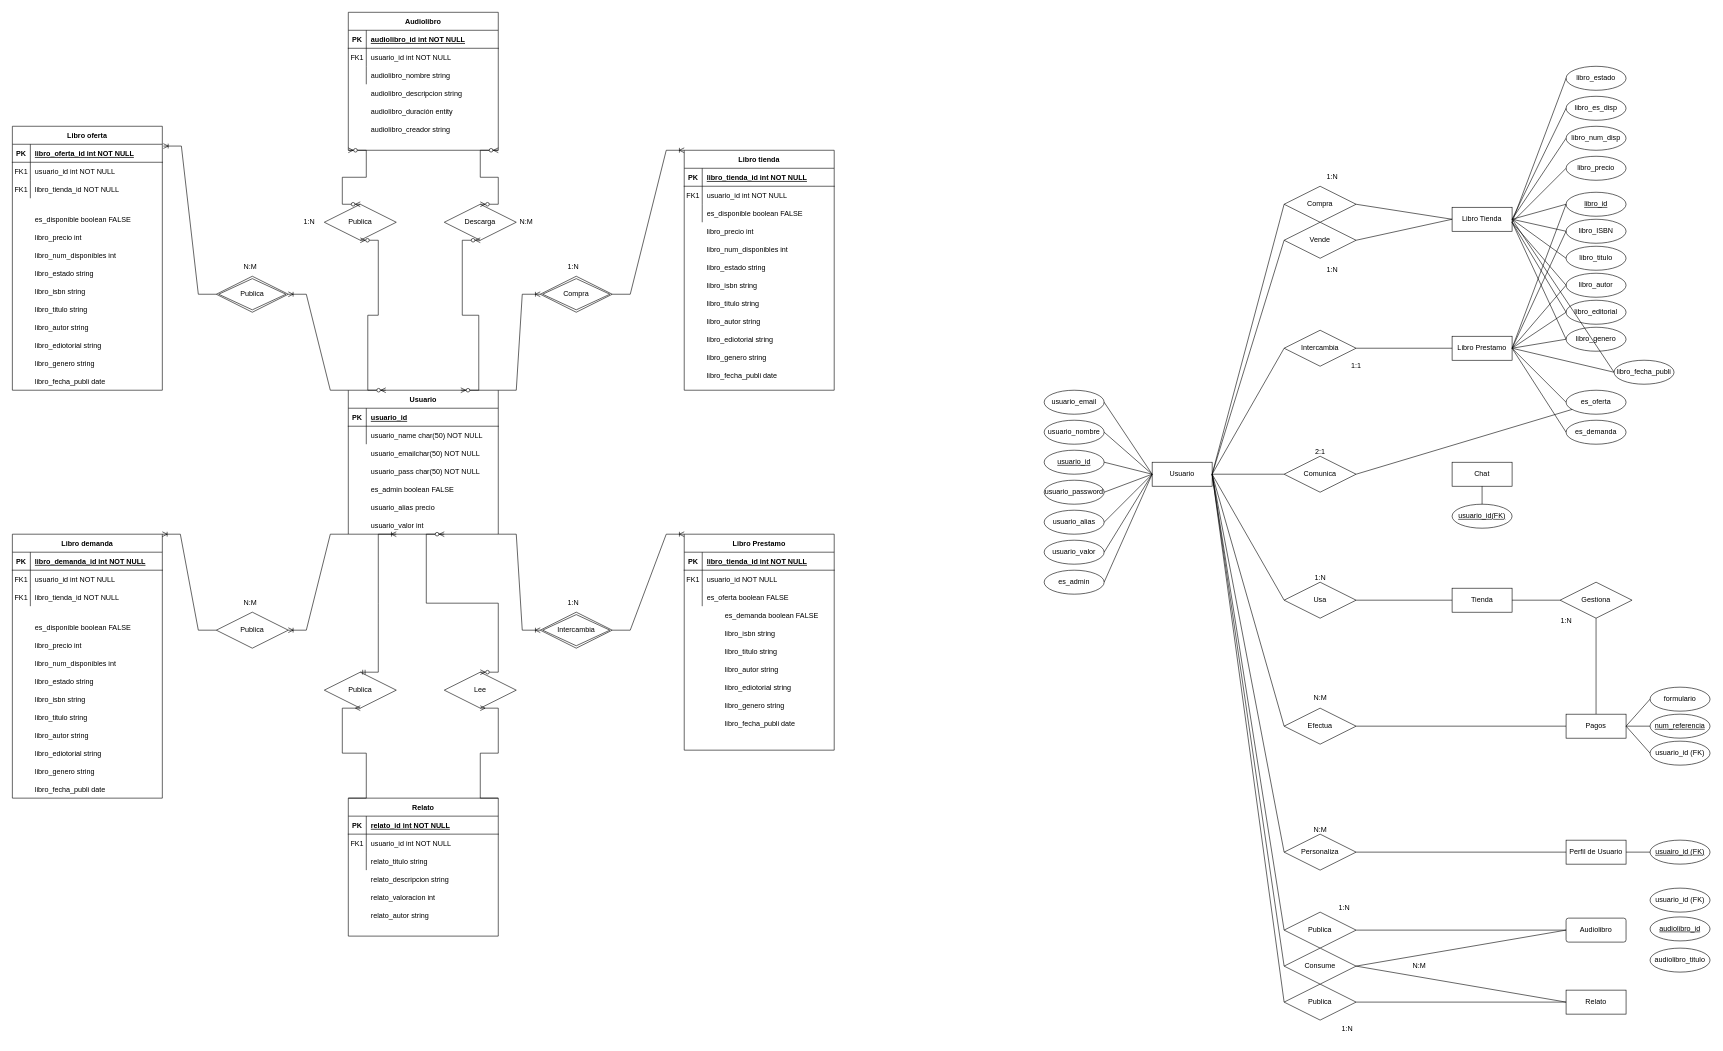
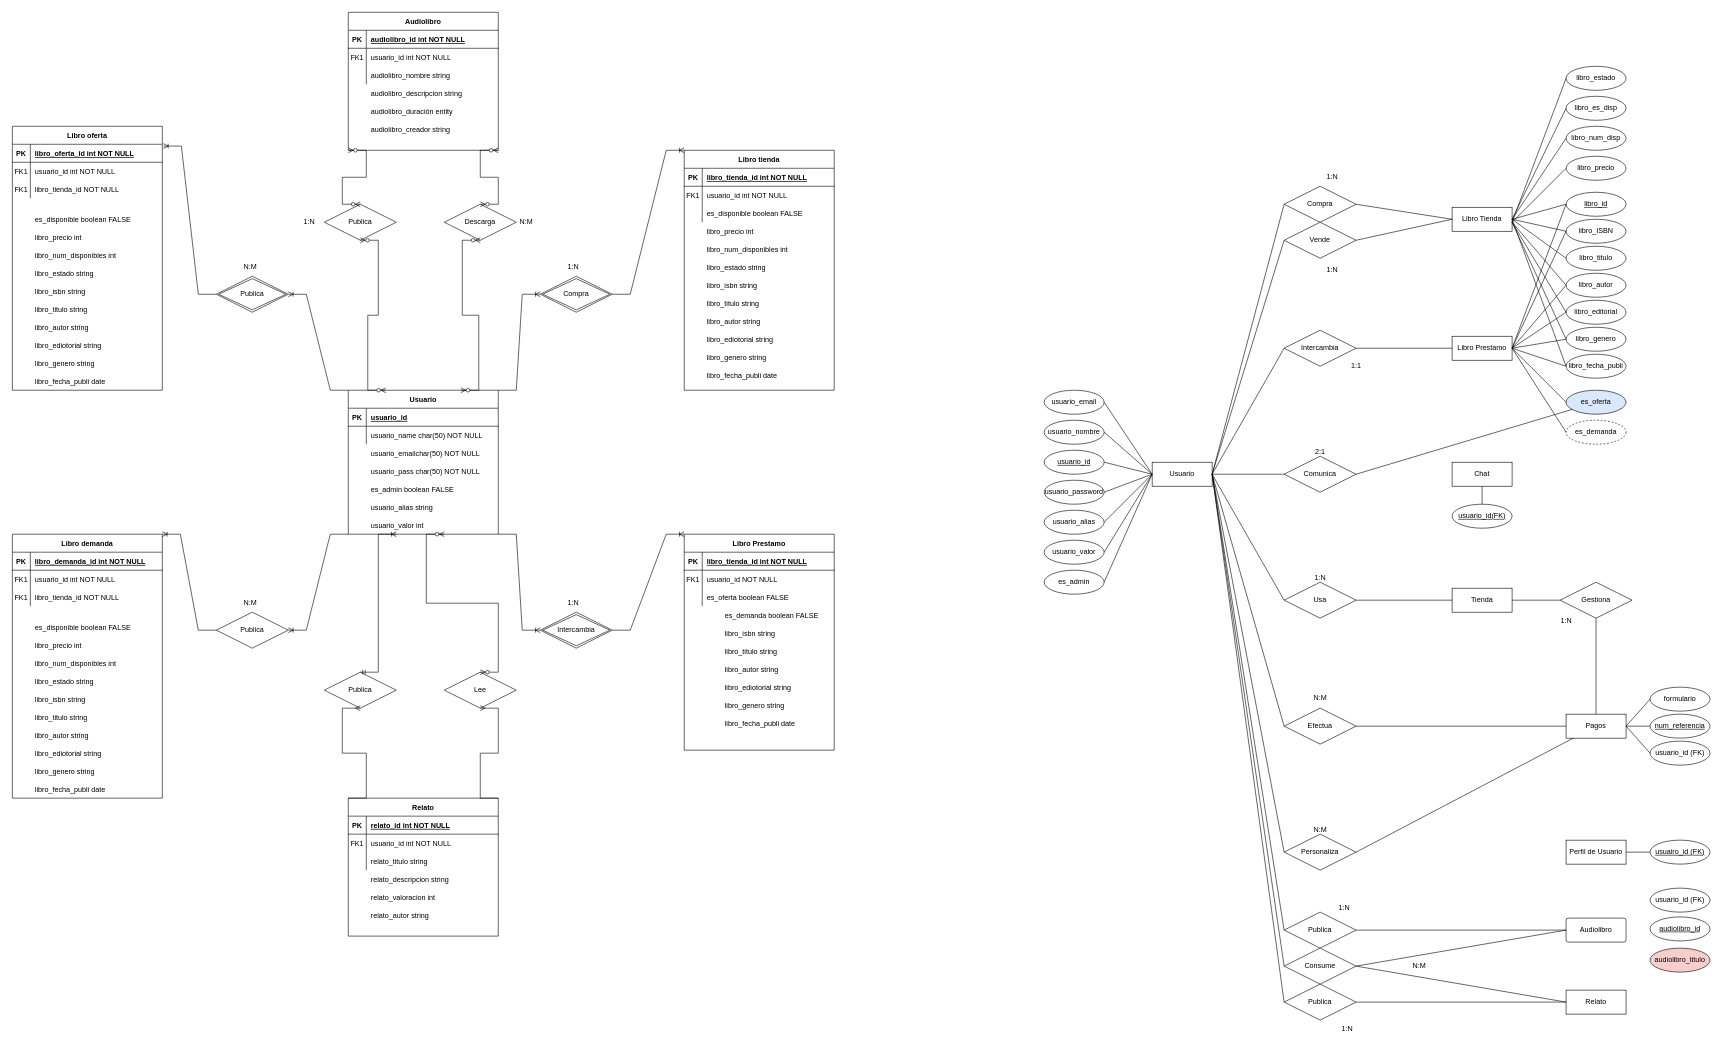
- <mxCell id="180" value="libro_fecha_publi" style="ellipse;whiteSpace=wrap;html=1;align=center;" vertex="1" parent="1"><mxGeometry x="2690" y="600" width="100" height="40" as="geometry" /></mxCell>
+ <mxCell id="180" value="libro_fecha_publi" style="ellipse;whiteSpace=wrap;html=1;align=center;" vertex="1" parent="1"><mxGeometry x="2610" y="590" width="100" height="40" as="geometry" /></mxCell>
- <mxCell id="207" value="es_oferta" style="ellipse;whiteSpace=wrap;html=1;align=center;" vertex="1" parent="1"><mxGeometry x="2610" width="100" height="40" as="geometry" y="650" /></mxCell>
+ <mxCell id="207" value="es_oferta" style="ellipse;whiteSpace=wrap;html=1;align=center;fillColor=#dae8fc;" vertex="1" parent="1"><mxGeometry x="2610" width="100" height="40" as="geometry" y="650" /></mxCell>
- <mxCell id="208" value="es_demanda" style="ellipse;whiteSpace=wrap;html=1;align=center;" vertex="1" parent="1"><mxGeometry x="2610" y="700" width="100" height="40" as="geometry" /></mxCell>
+ <mxCell id="208" value="es_demanda" style="ellipse;whiteSpace=wrap;html=1;align=center;dashed=1;" vertex="1" parent="1"><mxGeometry x="2610" y="700" width="100" height="40" as="geometry" /></mxCell>
- <mxCell id="35" value="usuario_alias precio" style="shape=partialRectangle;overflow=hidden;connectable=0;fillColor=none;top=0;left=0;bottom=0;right=0;align=left;spacingLeft=6;" vertex="1" parent="1"><mxGeometry x="610" y="830" width="220" height="30" as="geometry"><mxRectangle width="220" height="30" as="alternateBounds" /></mxGeometry></mxCell>
+ <mxCell id="35" value="usuario_alias string" style="shape=partialRectangle;overflow=hidden;connectable=0;fillColor=none;top=0;left=0;bottom=0;right=0;align=left;spacingLeft=6;" vertex="1" parent="1"><mxGeometry x="610" y="830" width="220" height="30" as="geometry"><mxRectangle width="220" height="30" as="alternateBounds" /></mxGeometry></mxCell>
- <mxCell id="226" value="" style="endArrow=none;html=1;rounded=0;exitX=1;exitY=0.5;exitDx=0;exitDy=0;entryX=0;entryY=0.5;entryDx=0;entryDy=0;" edge="1" parent="1" source="223" target="224"><mxGeometry relative="1" as="geometry"><mxPoint x="2510" y="1300" as="sourcePoint" /><mxPoint x="2670" y="1300" as="targetPoint" /></mxGeometry></mxCell>
+ <mxCell id="226" value="" style="endArrow=none;html=1;rounded=0;exitX=1;exitY=0.5;exitDx=0;exitDy=0;" edge="1" parent="1" source="223" target="222"><mxGeometry relative="1" as="geometry"><mxPoint x="2510" y="1300" as="sourcePoint" /><mxPoint x="2670" y="1300" as="targetPoint" /></mxGeometry></mxCell>
- <mxCell id="262" value="audiolibro_titulo" style="ellipse;whiteSpace=wrap;html=1;align=center;" vertex="1" parent="1"><mxGeometry x="2750" y="1580" width="100" height="40" as="geometry" /></mxCell>
+ <mxCell id="262" value="audiolibro_titulo" style="ellipse;whiteSpace=wrap;html=1;align=center;fillColor=#f8cecc;" vertex="1" parent="1"><mxGeometry x="2750" y="1580" width="100" height="40" as="geometry" /></mxCell>
